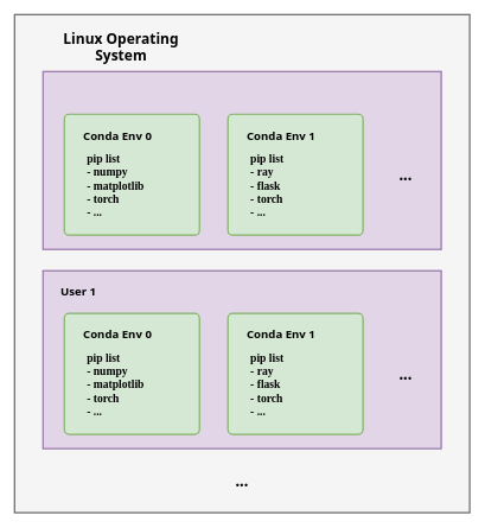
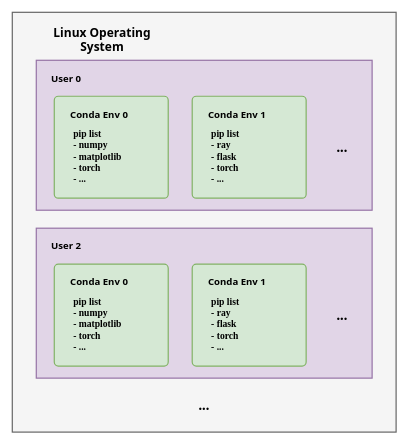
+ <mxCell id="6" value="&lt;font data-font-src=&quot;https://fonts.googleapis.com/css?family=Noto+Sans&quot; face=&quot;Noto Sans&quot; size=&quot;1&quot;&gt;&lt;b style=&quot;font-size: 16px&quot;&gt;User 0&lt;/b&gt;&lt;/font&gt;" style="text;html=1;strokeColor=none;fillColor=none;align=center;verticalAlign=middle;whiteSpace=wrap;rounded=0;container=0;resizable=1;autosize=1;arcSize=12;" parent="4" vertex="1"><mxGeometry x="20" y="20" width="60" height="20" as="geometry" /></mxCell>
- <mxCell id="20" value="&lt;font data-font-src=&quot;https://fonts.googleapis.com/css?family=Noto+Sans&quot; face=&quot;Noto Sans&quot; size=&quot;1&quot;&gt;&lt;b style=&quot;font-size: 16px&quot;&gt;User 1&lt;/b&gt;&lt;/font&gt;" style="text;html=1;strokeColor=none;fillColor=none;align=center;verticalAlign=middle;whiteSpace=wrap;rounded=0;container=0;resizable=1;autosize=1;arcSize=12;" parent="18" vertex="1"><mxGeometry x="20" y="20" width="60" height="20" as="geometry" /></mxCell>
+ <mxCell id="20" value="&lt;font data-font-src=&quot;https://fonts.googleapis.com/css?family=Noto+Sans&quot; face=&quot;Noto Sans&quot; size=&quot;1&quot;&gt;&lt;b style=&quot;font-size: 16px&quot;&gt;User 2&lt;/b&gt;&lt;/font&gt;" style="text;html=1;strokeColor=none;fillColor=none;align=center;verticalAlign=middle;whiteSpace=wrap;rounded=0;container=0;resizable=1;autosize=1;arcSize=12;" parent="18" vertex="1"><mxGeometry x="20" y="20" width="60" height="20" as="geometry" /></mxCell>
